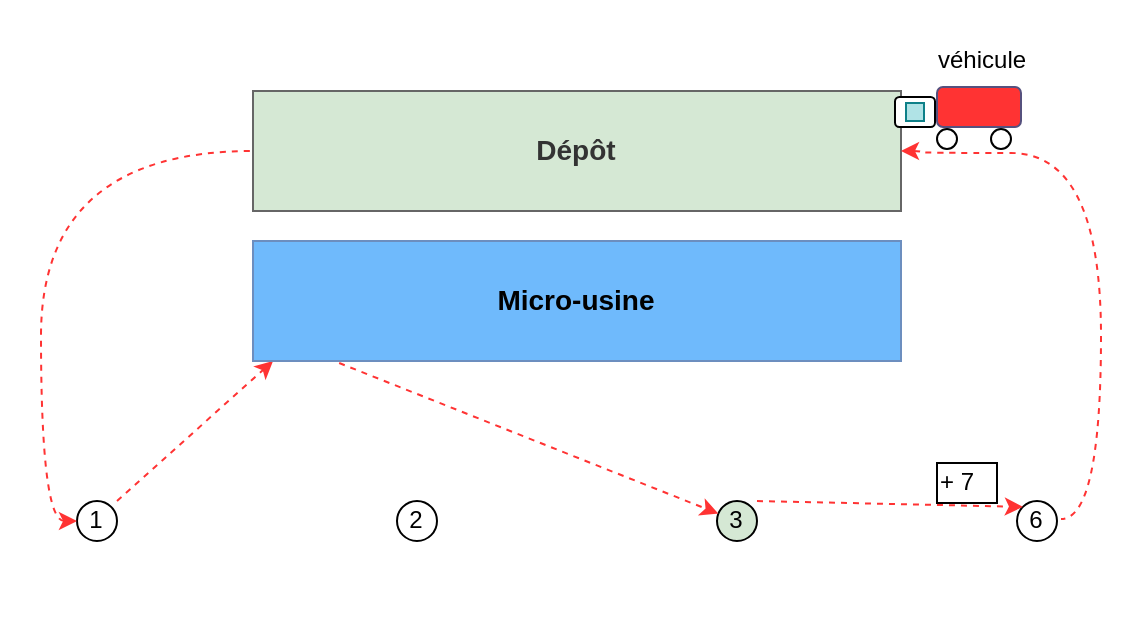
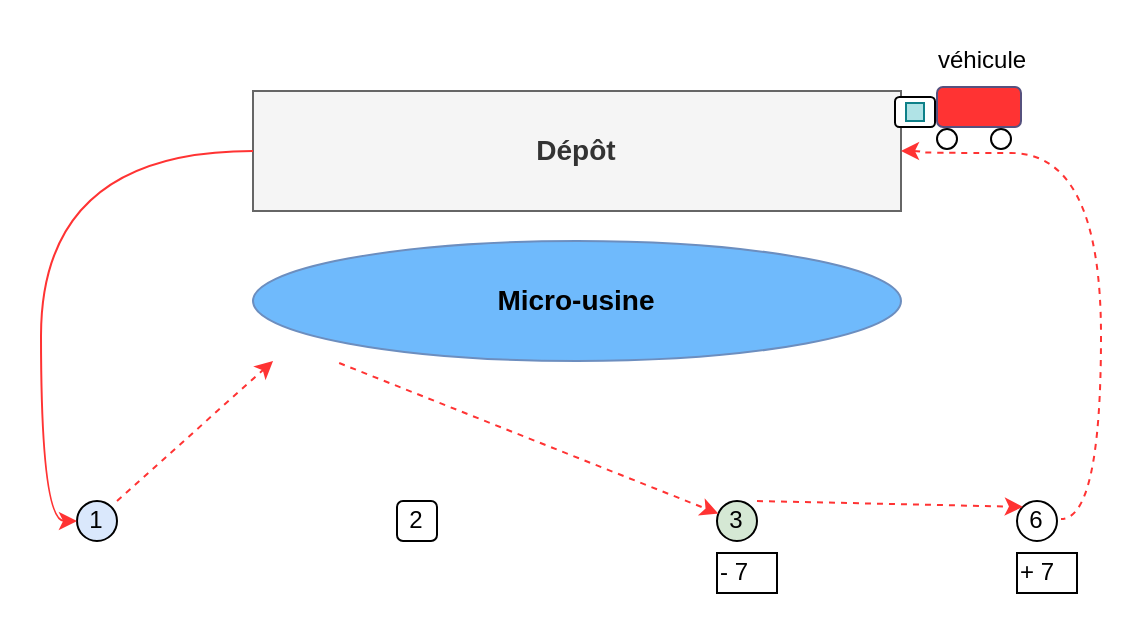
- <mxCell id="9" value="&lt;font style=&quot;font-size: 14px&quot;&gt;&lt;b&gt;Dépôt&lt;/b&gt;&lt;/font&gt;" style="rounded=0;whiteSpace=wrap;html=1;fillColor=#d5e8d4;strokeColor=#666666;fontColor=#333333;" parent="1" vertex="1"><mxGeometry x="126" y="45" width="324" height="60" as="geometry" /></mxCell>
+ <mxCell id="9" value="&lt;font style=&quot;font-size: 14px&quot;&gt;&lt;b&gt;Dépôt&lt;/b&gt;&lt;/font&gt;" style="rounded=0;whiteSpace=wrap;html=1;fillColor=#f5f5f5;strokeColor=#666666;fontColor=#333333;" parent="1" vertex="1"><mxGeometry x="126" y="45" width="324" height="60" as="geometry" /></mxCell>
- <mxCell id="14" value="" style="endArrow=none;dashed=1;html=1;entryX=0;entryY=0.5;entryDx=0;entryDy=0;startArrow=classic;startFill=1;endFill=0;strokeColor=#FF3333;exitX=0;exitY=0.5;exitDx=0;exitDy=0;edgeStyle=orthogonalEdgeStyle;curved=1;" parent="1" source="2" target="9" edge="1"><mxGeometry width="50" height="50" relative="1" as="geometry"><mxPoint x="68" y="260" as="sourcePoint" /><mxPoint x="147.988" y="120" as="targetPoint" /><Array as="points"><mxPoint x="20" y="260" /><mxPoint x="20" y="75" /></Array></mxGeometry></mxCell>
+ <mxCell id="14" value="" style="endArrow=none;dashed=0;html=1;entryX=0;entryY=0.5;entryDx=0;entryDy=0;startArrow=classic;startFill=1;endFill=0;strokeColor=#FF3333;exitX=0;exitY=0.5;exitDx=0;exitDy=0;edgeStyle=orthogonalEdgeStyle;curved=1;" parent="1" source="2" target="9" edge="1"><mxGeometry width="50" height="50" relative="1" as="geometry"><mxPoint x="68" y="260" as="sourcePoint" /><mxPoint x="147.988" y="120" as="targetPoint" /><Array as="points"><mxPoint x="20" y="260" /><mxPoint x="20" y="75" /></Array></mxGeometry></mxCell>
- <mxCell id="23" value="&lt;font style=&quot;font-size: 14px&quot;&gt;&lt;b&gt;Micro-usine&lt;/b&gt;&lt;/font&gt;" style="rounded=0;whiteSpace=wrap;html=1;fillColor=#6FBAFC;strokeColor=#6c8ebf;" parent="1" vertex="1"><mxGeometry x="126" y="120" width="324" height="60" as="geometry" /></mxCell>
+ <mxCell id="23" value="&lt;font style=&quot;font-size: 14px&quot;&gt;&lt;b&gt;Micro-usine&lt;/b&gt;&lt;/font&gt;" style="ellipse;whiteSpace=wrap;html=1;fillColor=#6FBAFC;strokeColor=#6c8ebf;" parent="1" vertex="1"><mxGeometry x="126" y="120" width="324" height="60" as="geometry" /></mxCell>
- <mxCell id="16" value="+ 7" style="text;html=1;resizable=0;points=[];autosize=1;align=left;verticalAlign=top;spacingTop=-4;strokeColor=#000000;" parent="1" vertex="1"><mxGeometry x="468" y="231" width="30" height="20" as="geometry" /></mxCell>
+ <mxCell id="16" value="+ 7" style="text;html=1;resizable=0;points=[];autosize=1;align=left;verticalAlign=top;spacingTop=-4;strokeColor=#000000;" parent="1" vertex="1"><mxGeometry x="508" y="276" width="30" height="20" as="geometry" /></mxCell>
- <mxCell id="2" value="1" style="ellipse;whiteSpace=wrap;html=1;aspect=fixed;" parent="1" vertex="1"><mxGeometry x="38" y="250" width="20" height="20" as="geometry" /></mxCell>
+ <mxCell id="2" value="1" style="ellipse;whiteSpace=wrap;html=1;aspect=fixed;fillColor=#dae8fc;" parent="1" vertex="1"><mxGeometry x="38" y="250" width="20" height="20" as="geometry" /></mxCell>
- <mxCell id="4" value="2" style="ellipse;whiteSpace=wrap;html=1;aspect=fixed;" parent="1" vertex="1"><mxGeometry x="198" y="250" width="20" height="20" as="geometry" /></mxCell>
+ <mxCell id="4" value="2" style="whiteSpace=wrap;html=1;aspect=fixed;rounded=1;" parent="1" vertex="1"><mxGeometry x="198" y="250" width="20" height="20" as="geometry" /></mxCell>
+ <mxCell id="15" value="- 7" style="text;html=1;resizable=0;points=[];autosize=1;align=left;verticalAlign=top;spacingTop=-4;strokeColor=#000000;" parent="1" vertex="1"><mxGeometry x="358" y="276" width="30" height="20" as="geometry" /></mxCell>
